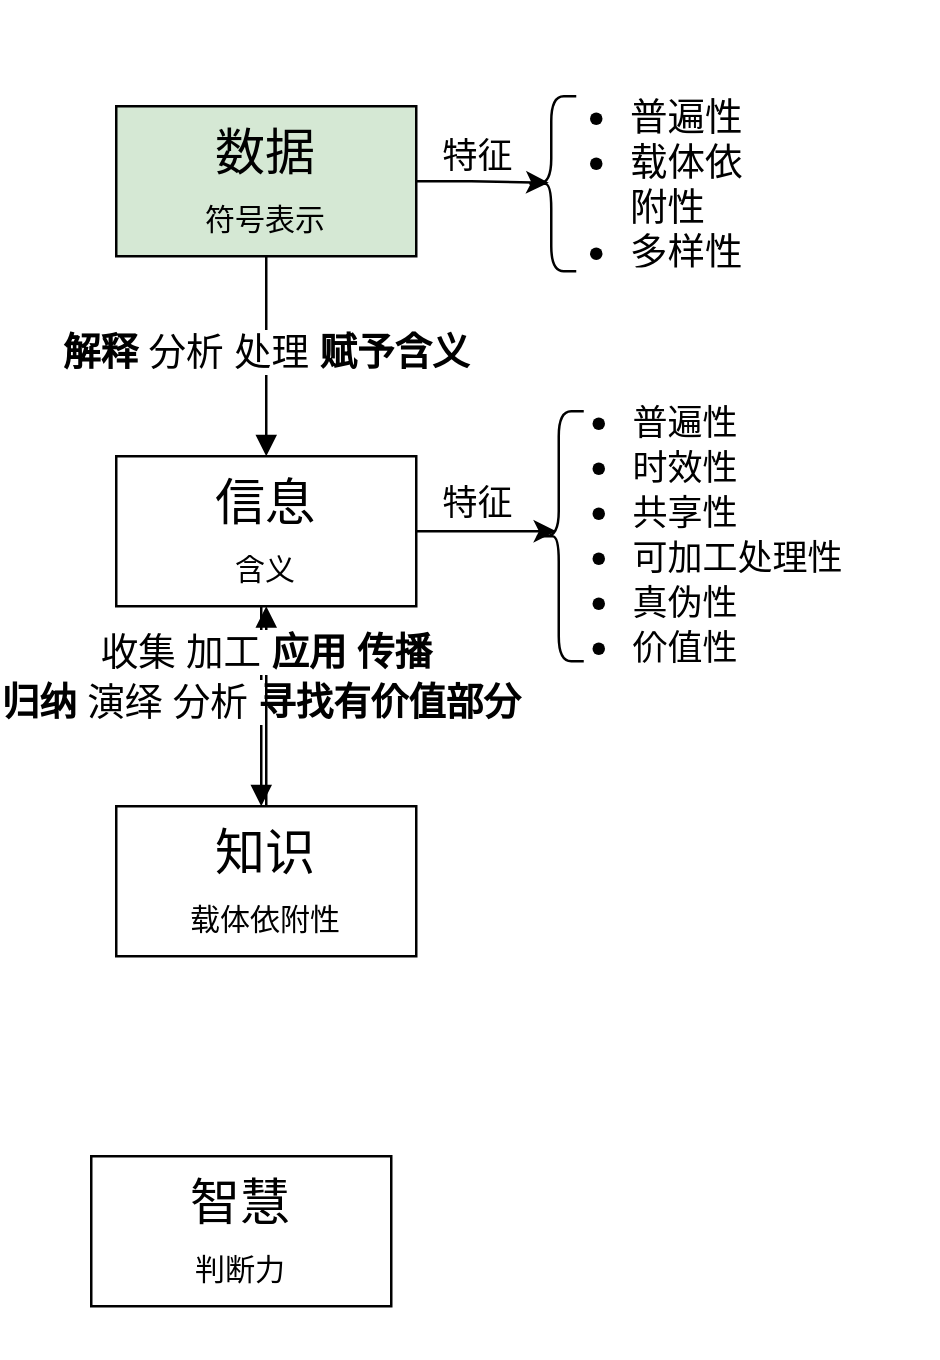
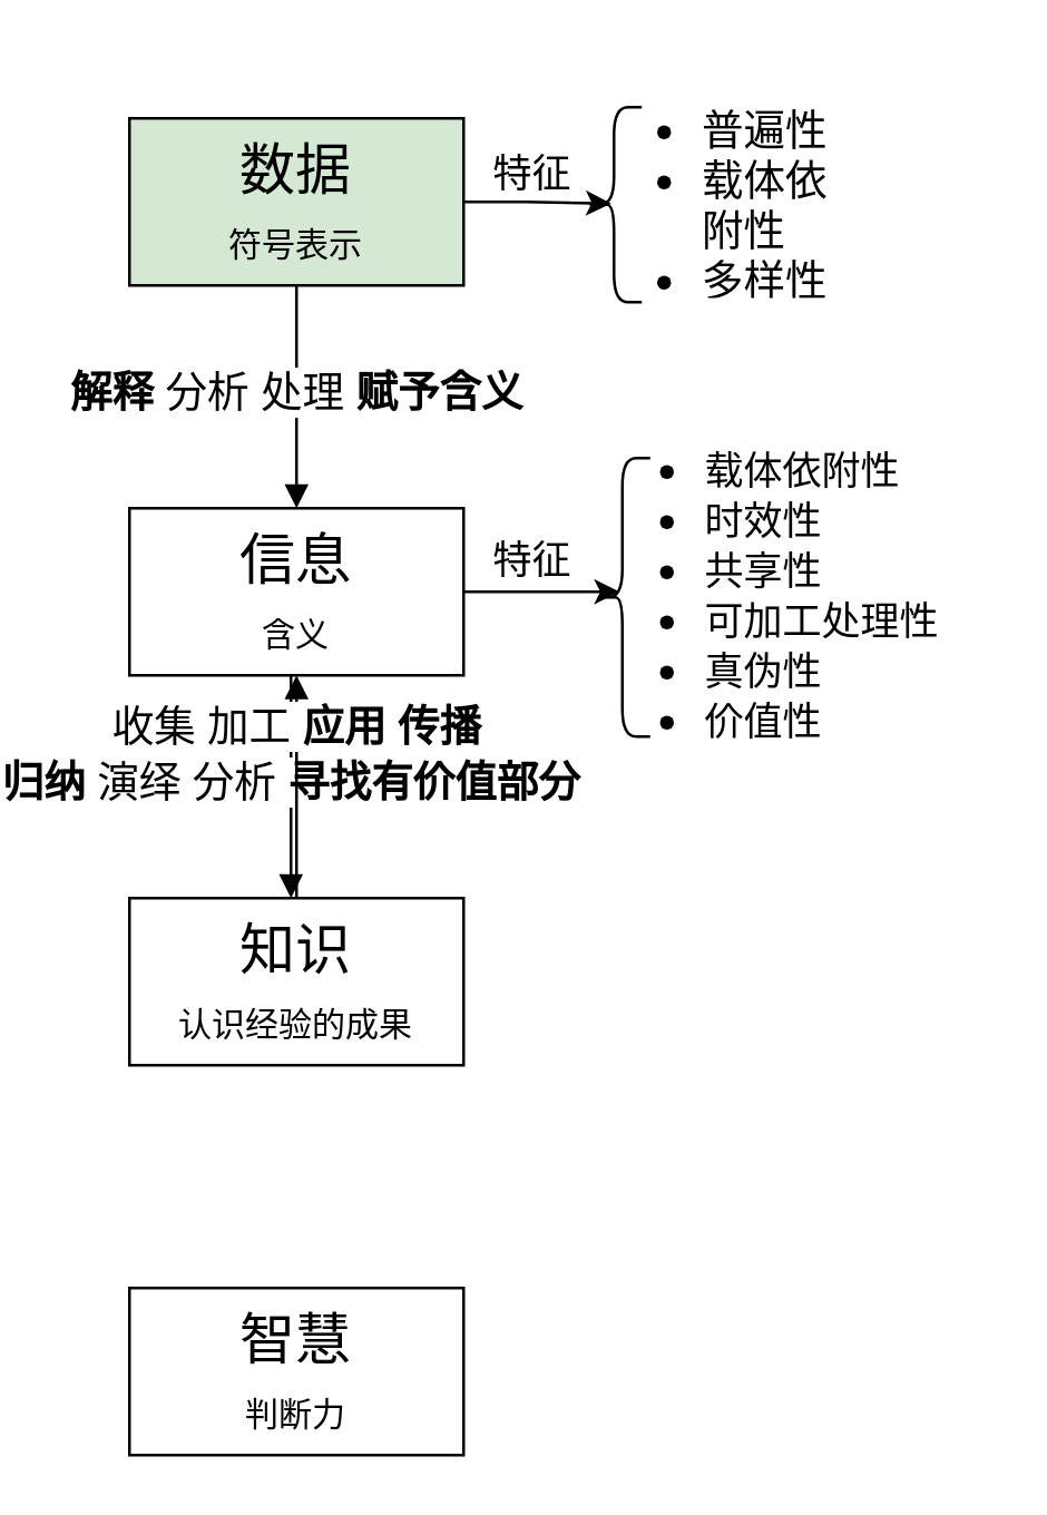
- <mxCell id="16" value="&lt;ul&gt;&lt;li&gt;&lt;font style=&quot;font-size: 14px;&quot;&gt;&lt;span style=&quot;background-color: initial;&quot;&gt;普遍性&lt;/span&gt;&lt;/font&gt;&lt;/li&gt;&lt;li&gt;&lt;font style=&quot;font-size: 14px;&quot;&gt;&lt;span style=&quot;background-color: initial;&quot;&gt;时效性&lt;/span&gt;&lt;/font&gt;&lt;/li&gt;&lt;li&gt;&lt;font style=&quot;font-size: 14px;&quot;&gt;&lt;span style=&quot;background-color: initial;&quot;&gt;共享性&lt;/span&gt;&lt;/font&gt;&lt;/li&gt;&lt;li&gt;&lt;font style=&quot;font-size: 14px;&quot;&gt;&lt;span style=&quot;background-color: initial;&quot;&gt;可加工处理性&lt;/span&gt;&lt;/font&gt;&lt;/li&gt;&lt;li&gt;&lt;font style=&quot;font-size: 14px;&quot;&gt;&lt;span style=&quot;background-color: initial;&quot;&gt;真伪性&lt;/span&gt;&lt;/font&gt;&lt;/li&gt;&lt;li&gt;&lt;font style=&quot;font-size: 14px;&quot;&gt;&lt;span style=&quot;background-color: initial;&quot;&gt;价值性&lt;/span&gt;&lt;/font&gt;&lt;/li&gt;&lt;/ul&gt;" style="text;strokeColor=none;fillColor=none;html=1;whiteSpace=wrap;verticalAlign=middle;overflow=hidden;fontSize=15;strokeWidth=2;" vertex="1" parent="1"><mxGeometry x="185" y="142.5" width="143" height="135" as="geometry" /></mxCell>
+ <mxCell id="16" value="&lt;ul&gt;&lt;li&gt;&lt;font style=&quot;font-size: 14px;&quot;&gt;&lt;span style=&quot;background-color: initial;&quot;&gt;载体依附性&lt;/span&gt;&lt;/font&gt;&lt;/li&gt;&lt;li&gt;&lt;font style=&quot;font-size: 14px;&quot;&gt;&lt;span style=&quot;background-color: initial;&quot;&gt;时效性&lt;/span&gt;&lt;/font&gt;&lt;/li&gt;&lt;li&gt;&lt;font style=&quot;font-size: 14px;&quot;&gt;&lt;span style=&quot;background-color: initial;&quot;&gt;共享性&lt;/span&gt;&lt;/font&gt;&lt;/li&gt;&lt;li&gt;&lt;font style=&quot;font-size: 14px;&quot;&gt;&lt;span style=&quot;background-color: initial;&quot;&gt;可加工处理性&lt;/span&gt;&lt;/font&gt;&lt;/li&gt;&lt;li&gt;&lt;font style=&quot;font-size: 14px;&quot;&gt;&lt;span style=&quot;background-color: initial;&quot;&gt;真伪性&lt;/span&gt;&lt;/font&gt;&lt;/li&gt;&lt;li&gt;&lt;font style=&quot;font-size: 14px;&quot;&gt;&lt;span style=&quot;background-color: initial;&quot;&gt;价值性&lt;/span&gt;&lt;/font&gt;&lt;/li&gt;&lt;/ul&gt;" style="text;strokeColor=none;fillColor=none;html=1;whiteSpace=wrap;verticalAlign=middle;overflow=hidden;fontSize=15;strokeWidth=2;" vertex="1" parent="1"><mxGeometry x="185" y="142.5" width="143" height="135" as="geometry" /></mxCell>
- <mxCell id="5" value="知识&lt;br&gt;&lt;font style=&quot;font-size: 12px;&quot;&gt;载体依附性&lt;/font&gt;" style="rounded=0;whiteSpace=wrap;html=1;fontSize=20;" vertex="1" parent="1"><mxGeometry x="20" y="322" width="120" height="60" as="geometry" /></mxCell>
+ <mxCell id="5" value="知识&lt;br&gt;&lt;font style=&quot;font-size: 12px;&quot;&gt;认识经验的成果&lt;/font&gt;" style="rounded=0;whiteSpace=wrap;html=1;fontSize=20;" vertex="1" parent="1"><mxGeometry x="20" y="322" width="120" height="60" as="geometry" /></mxCell>
- <mxCell id="6" value="智慧&lt;br&gt;&lt;font style=&quot;font-size: 12px;&quot;&gt;判断力&lt;/font&gt;" style="rounded=0;whiteSpace=wrap;html=1;fontSize=20;" vertex="1" parent="1"><mxGeometry x="10" y="462" width="120" height="60" as="geometry" /></mxCell>
+ <mxCell id="6" value="智慧&lt;br&gt;&lt;font style=&quot;font-size: 12px;&quot;&gt;判断力&lt;/font&gt;" style="rounded=0;whiteSpace=wrap;html=1;fontSize=20;" vertex="1" parent="1"><mxGeometry x="20" y="462" width="120" height="60" as="geometry" /></mxCell>
